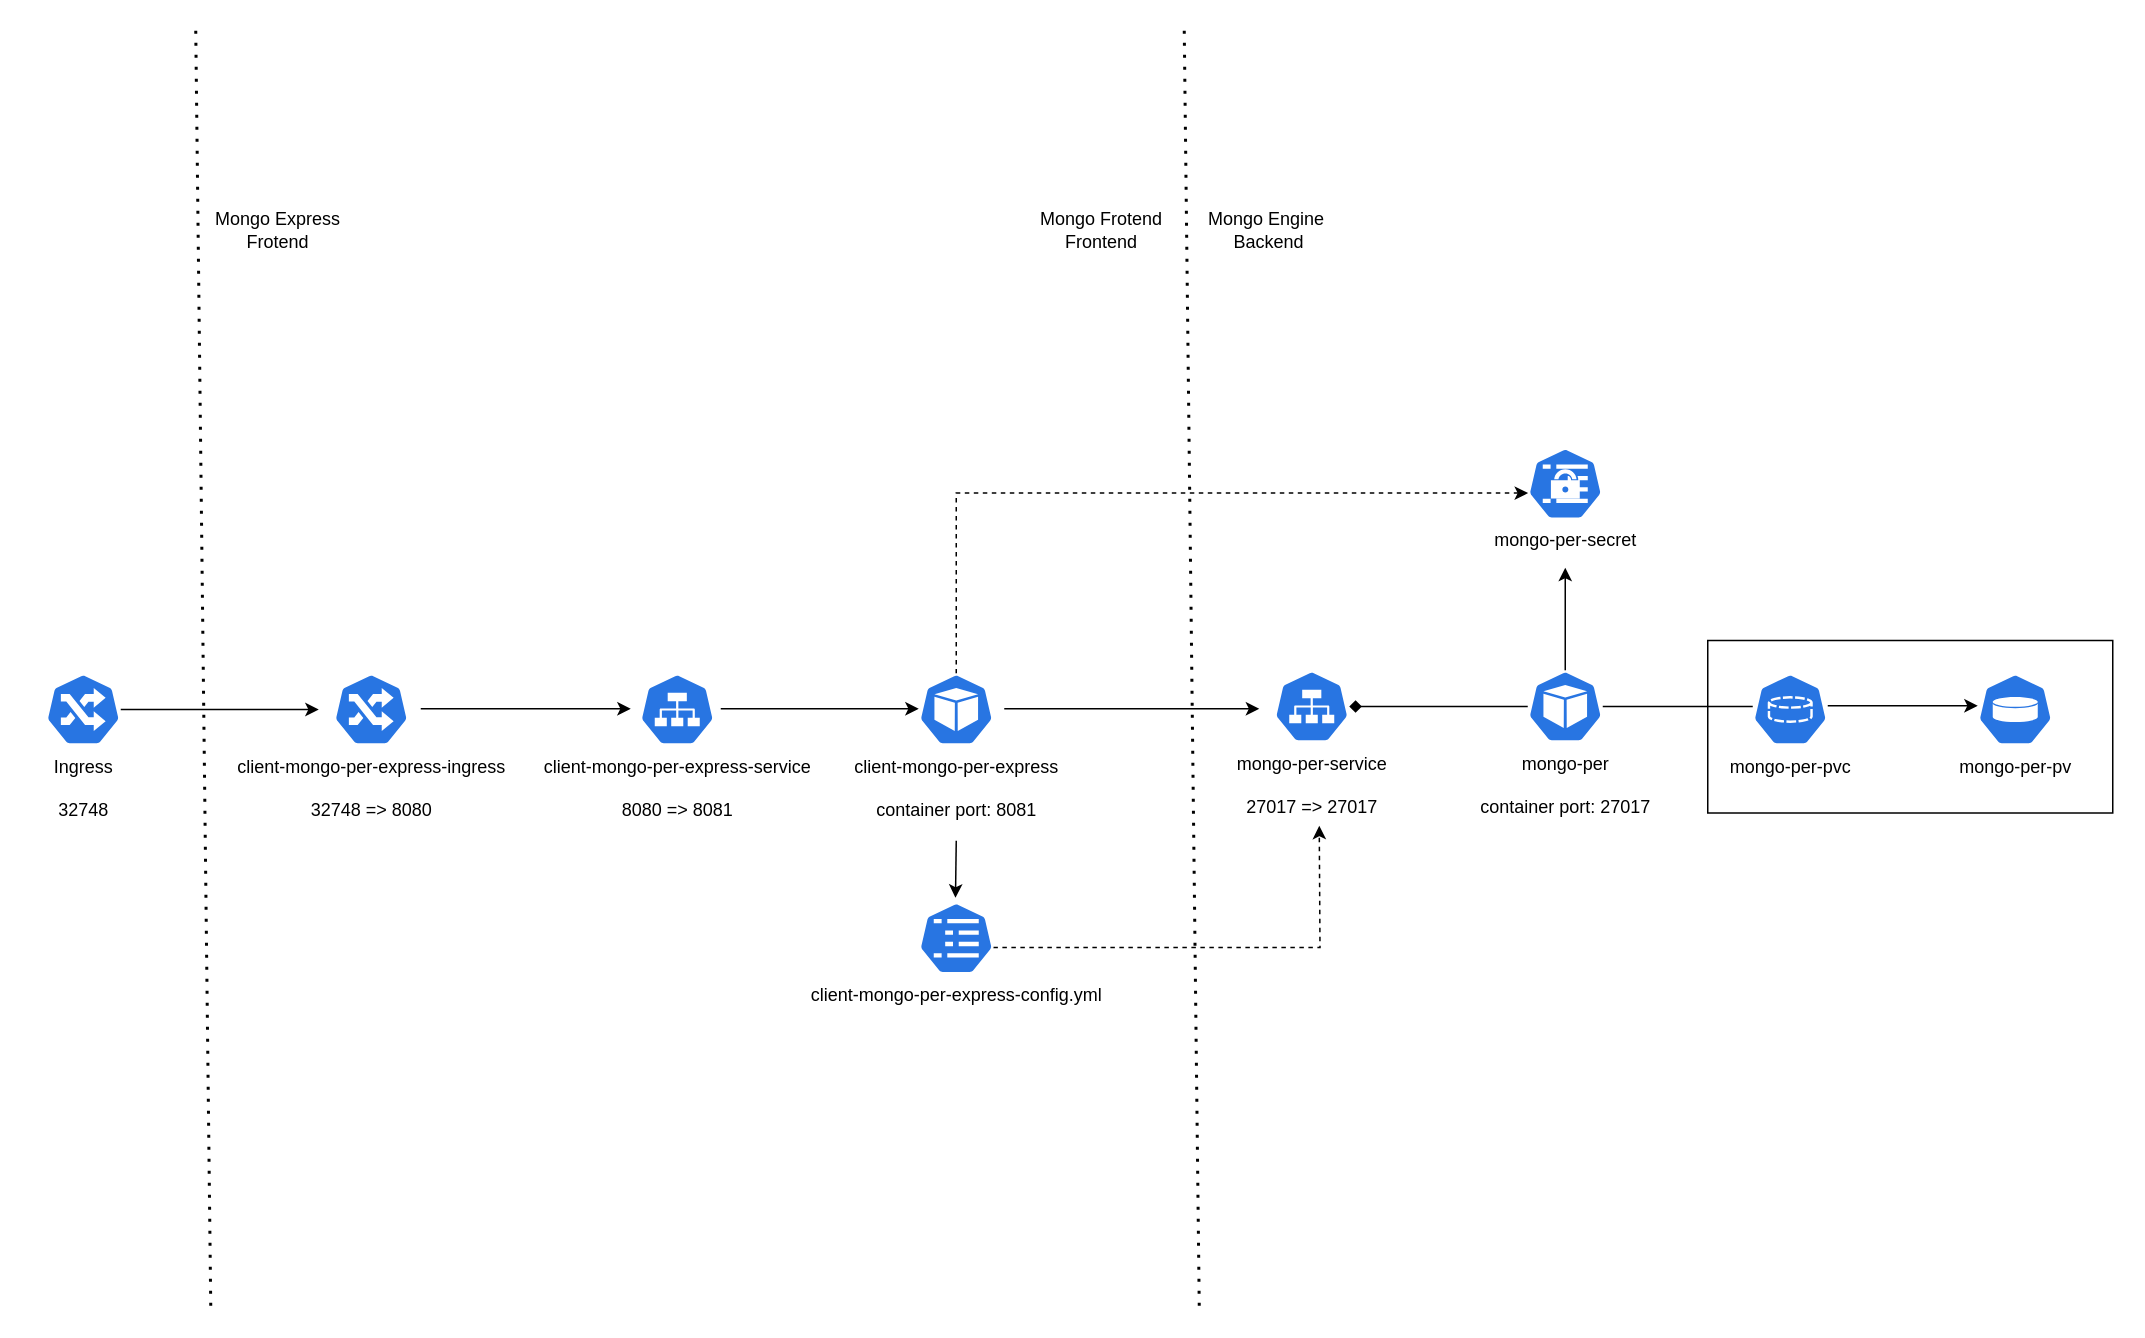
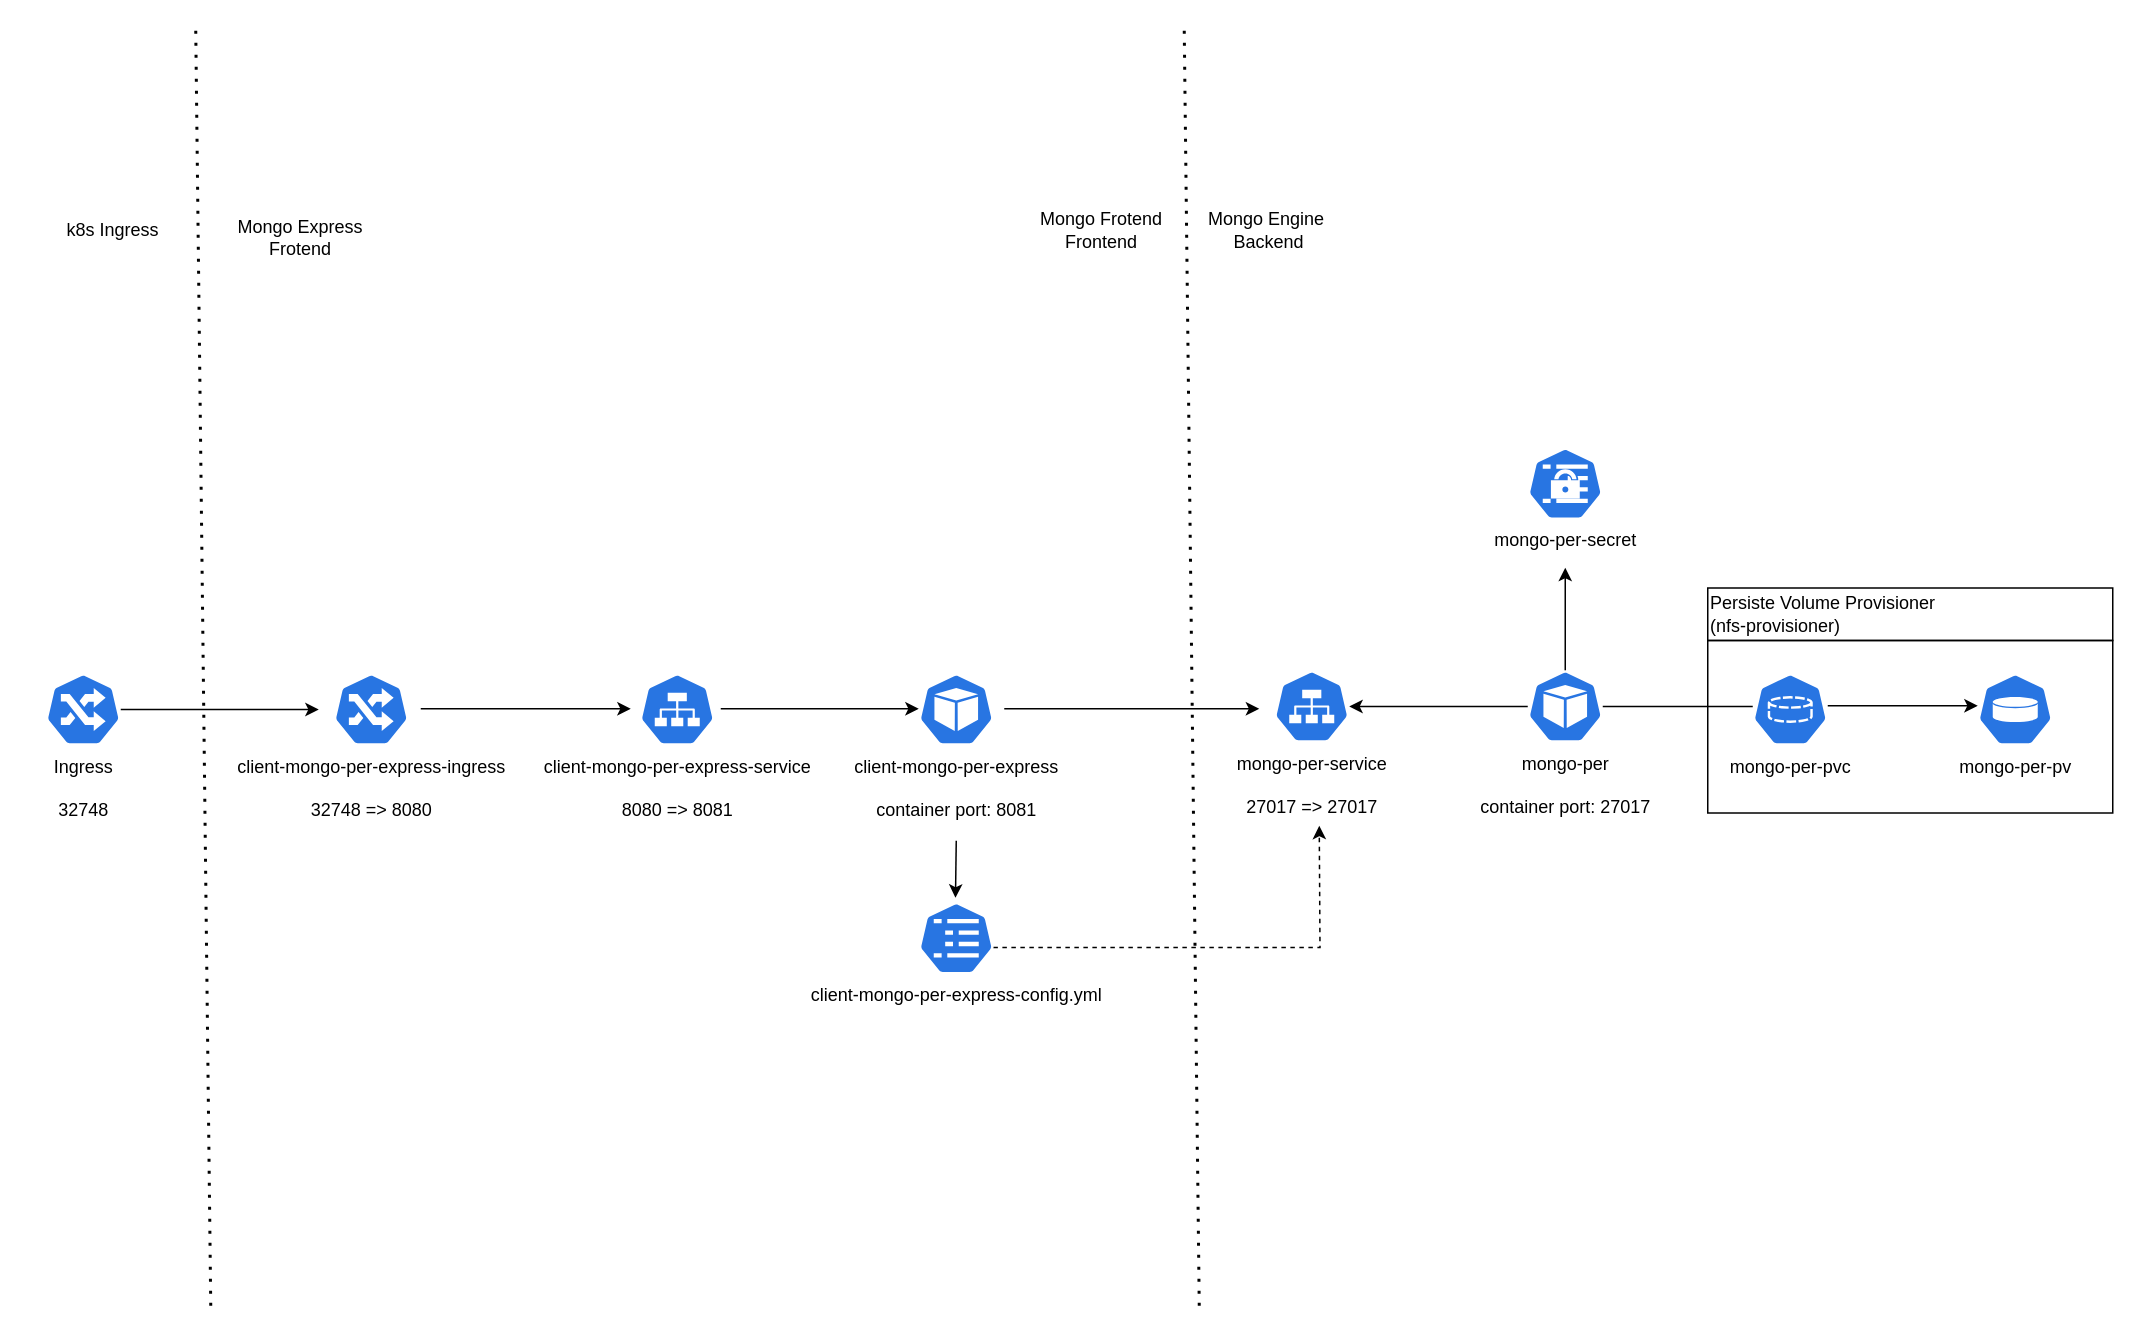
+ <mxCell id="29" value="k8s Ingress" style="text;html=1;strokeColor=none;fillColor=none;align=center;verticalAlign=middle;whiteSpace=wrap;rounded=0;" vertex="1" parent="1"><mxGeometry x="20" y="138" width="110" height="30" as="geometry" /></mxCell>
- <mxCell id="30" value="Mongo Express Frotend" style="text;html=1;strokeColor=none;fillColor=none;align=center;verticalAlign=middle;whiteSpace=wrap;rounded=0;" vertex="1" parent="1"><mxGeometry x="130" y="138" width="110" height="30" as="geometry" /></mxCell>
+ <mxCell id="30" value="Mongo Express Frotend" style="text;html=1;strokeColor=none;fillColor=none;align=center;verticalAlign=middle;whiteSpace=wrap;rounded=0;" vertex="1" parent="1"><mxGeometry x="145" y="143" width="110" height="30" as="geometry" /></mxCell>
- <mxCell id="9" value="" style="edgeStyle=orthogonalEdgeStyle;rounded=0;orthogonalLoop=1;jettySize=auto;html=1;exitX=0.5;exitY=0;exitDx=0;exitDy=0;exitPerimeter=0;entryX=0.005;entryY=0.63;entryDx=0;entryDy=0;entryPerimeter=0;dashed=1;" edge="1" parent="1" source="10" target="12"><mxGeometry relative="1" as="geometry" /></mxCell>
+ <mxCell id="13" value="Persiste Volume Provisioner &lt;br&gt;(nfs-provisioner)" style="text;html=1;strokeColor=default;fillColor=none;align=left;verticalAlign=middle;whiteSpace=wrap;rounded=0;labelBorderColor=none;" vertex="1" parent="1"><mxGeometry x="1138" y="391.5" width="270" height="35" as="geometry" /></mxCell>
- <mxCell id="7" value="" style="edgeStyle=orthogonalEdgeStyle;rounded=0;orthogonalLoop=1;jettySize=auto;html=1;endArrow=diamond;" edge="1" parent="1" source="8" target="17"><mxGeometry relative="1" as="geometry" /></mxCell>
+ <mxCell id="7" value="" style="edgeStyle=orthogonalEdgeStyle;rounded=0;orthogonalLoop=1;jettySize=auto;html=1;" edge="1" parent="1" source="8" target="17"><mxGeometry relative="1" as="geometry" /></mxCell>
